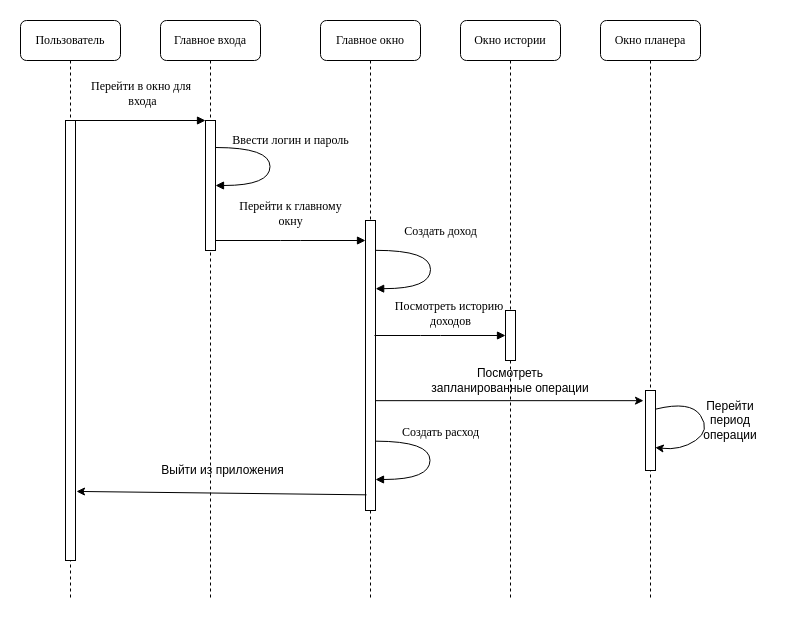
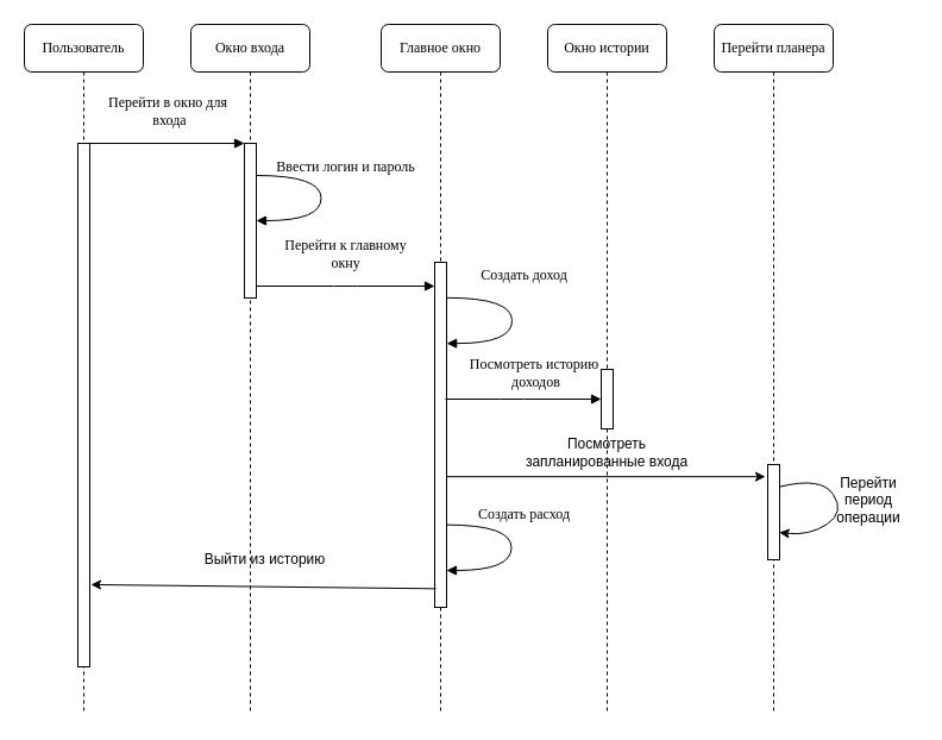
- <mxCell id="2" value="Главное входа&lt;br&gt;" style="shape=umlLifeline;perimeter=lifelinePerimeter;whiteSpace=wrap;html=1;container=1;collapsible=0;recursiveResize=0;outlineConnect=0;rounded=1;shadow=0;comic=0;labelBackgroundColor=none;strokeColor=#000000;strokeWidth=1;fillColor=#FFFFFF;fontFamily=Verdana;fontSize=12;fontColor=#000000;align=center;" parent="1" vertex="1"><mxGeometry x="160" y="20" width="100" height="580" as="geometry" /></mxCell>
+ <mxCell id="2" value="Окно входа&lt;br&gt;" style="shape=umlLifeline;perimeter=lifelinePerimeter;whiteSpace=wrap;html=1;container=1;collapsible=0;recursiveResize=0;outlineConnect=0;rounded=1;shadow=0;comic=0;labelBackgroundColor=none;strokeColor=#000000;strokeWidth=1;fillColor=#FFFFFF;fontFamily=Verdana;fontSize=12;fontColor=#000000;align=center;" parent="1" vertex="1"><mxGeometry x="160" y="20" width="100" height="580" as="geometry" /></mxCell>
- <mxCell id="9" value="Окно планера&lt;br&gt;" style="shape=umlLifeline;perimeter=lifelinePerimeter;whiteSpace=wrap;html=1;container=1;collapsible=0;recursiveResize=0;outlineConnect=0;rounded=1;shadow=0;comic=0;labelBackgroundColor=none;strokeColor=#000000;strokeWidth=1;fillColor=#FFFFFF;fontFamily=Verdana;fontSize=12;fontColor=#000000;align=center;" parent="1" vertex="1"><mxGeometry x="600" y="20" width="100" height="580" as="geometry" /></mxCell>
+ <mxCell id="9" value="Перейти планера&lt;br&gt;" style="shape=umlLifeline;perimeter=lifelinePerimeter;whiteSpace=wrap;html=1;container=1;collapsible=0;recursiveResize=0;outlineConnect=0;rounded=1;shadow=0;comic=0;labelBackgroundColor=none;strokeColor=#000000;strokeWidth=1;fillColor=#FFFFFF;fontFamily=Verdana;fontSize=12;fontColor=#000000;align=center;" parent="1" vertex="1"><mxGeometry x="600" y="20" width="100" height="580" as="geometry" /></mxCell>
- <mxCell id="8" value="Посмотреть запланированные операции" style="text;html=1;strokeColor=none;fillColor=none;align=center;verticalAlign=middle;whiteSpace=wrap;rounded=0;" vertex="1" parent="7"><mxGeometry x="-30" y="350" width="160" height="20" as="geometry" /></mxCell>
+ <mxCell id="8" value="Посмотреть запланированные входа" style="text;html=1;strokeColor=none;fillColor=none;align=center;verticalAlign=middle;whiteSpace=wrap;rounded=0;" vertex="1" parent="7"><mxGeometry x="-30" y="350" width="160" height="20" as="geometry" /></mxCell>
- <mxCell id="4" value="Выйти из приложения&lt;br&gt;" style="text;html=1;strokeColor=none;fillColor=none;align=center;verticalAlign=middle;whiteSpace=wrap;rounded=0;" vertex="1" parent="2"><mxGeometry y="440" width="125" height="20" as="geometry" /></mxCell>
+ <mxCell id="4" value="Выйти из историю&lt;br&gt;" style="text;html=1;strokeColor=none;fillColor=none;align=center;verticalAlign=middle;whiteSpace=wrap;rounded=0;" vertex="1" parent="2"><mxGeometry y="440" width="125" height="20" as="geometry" /></mxCell>
